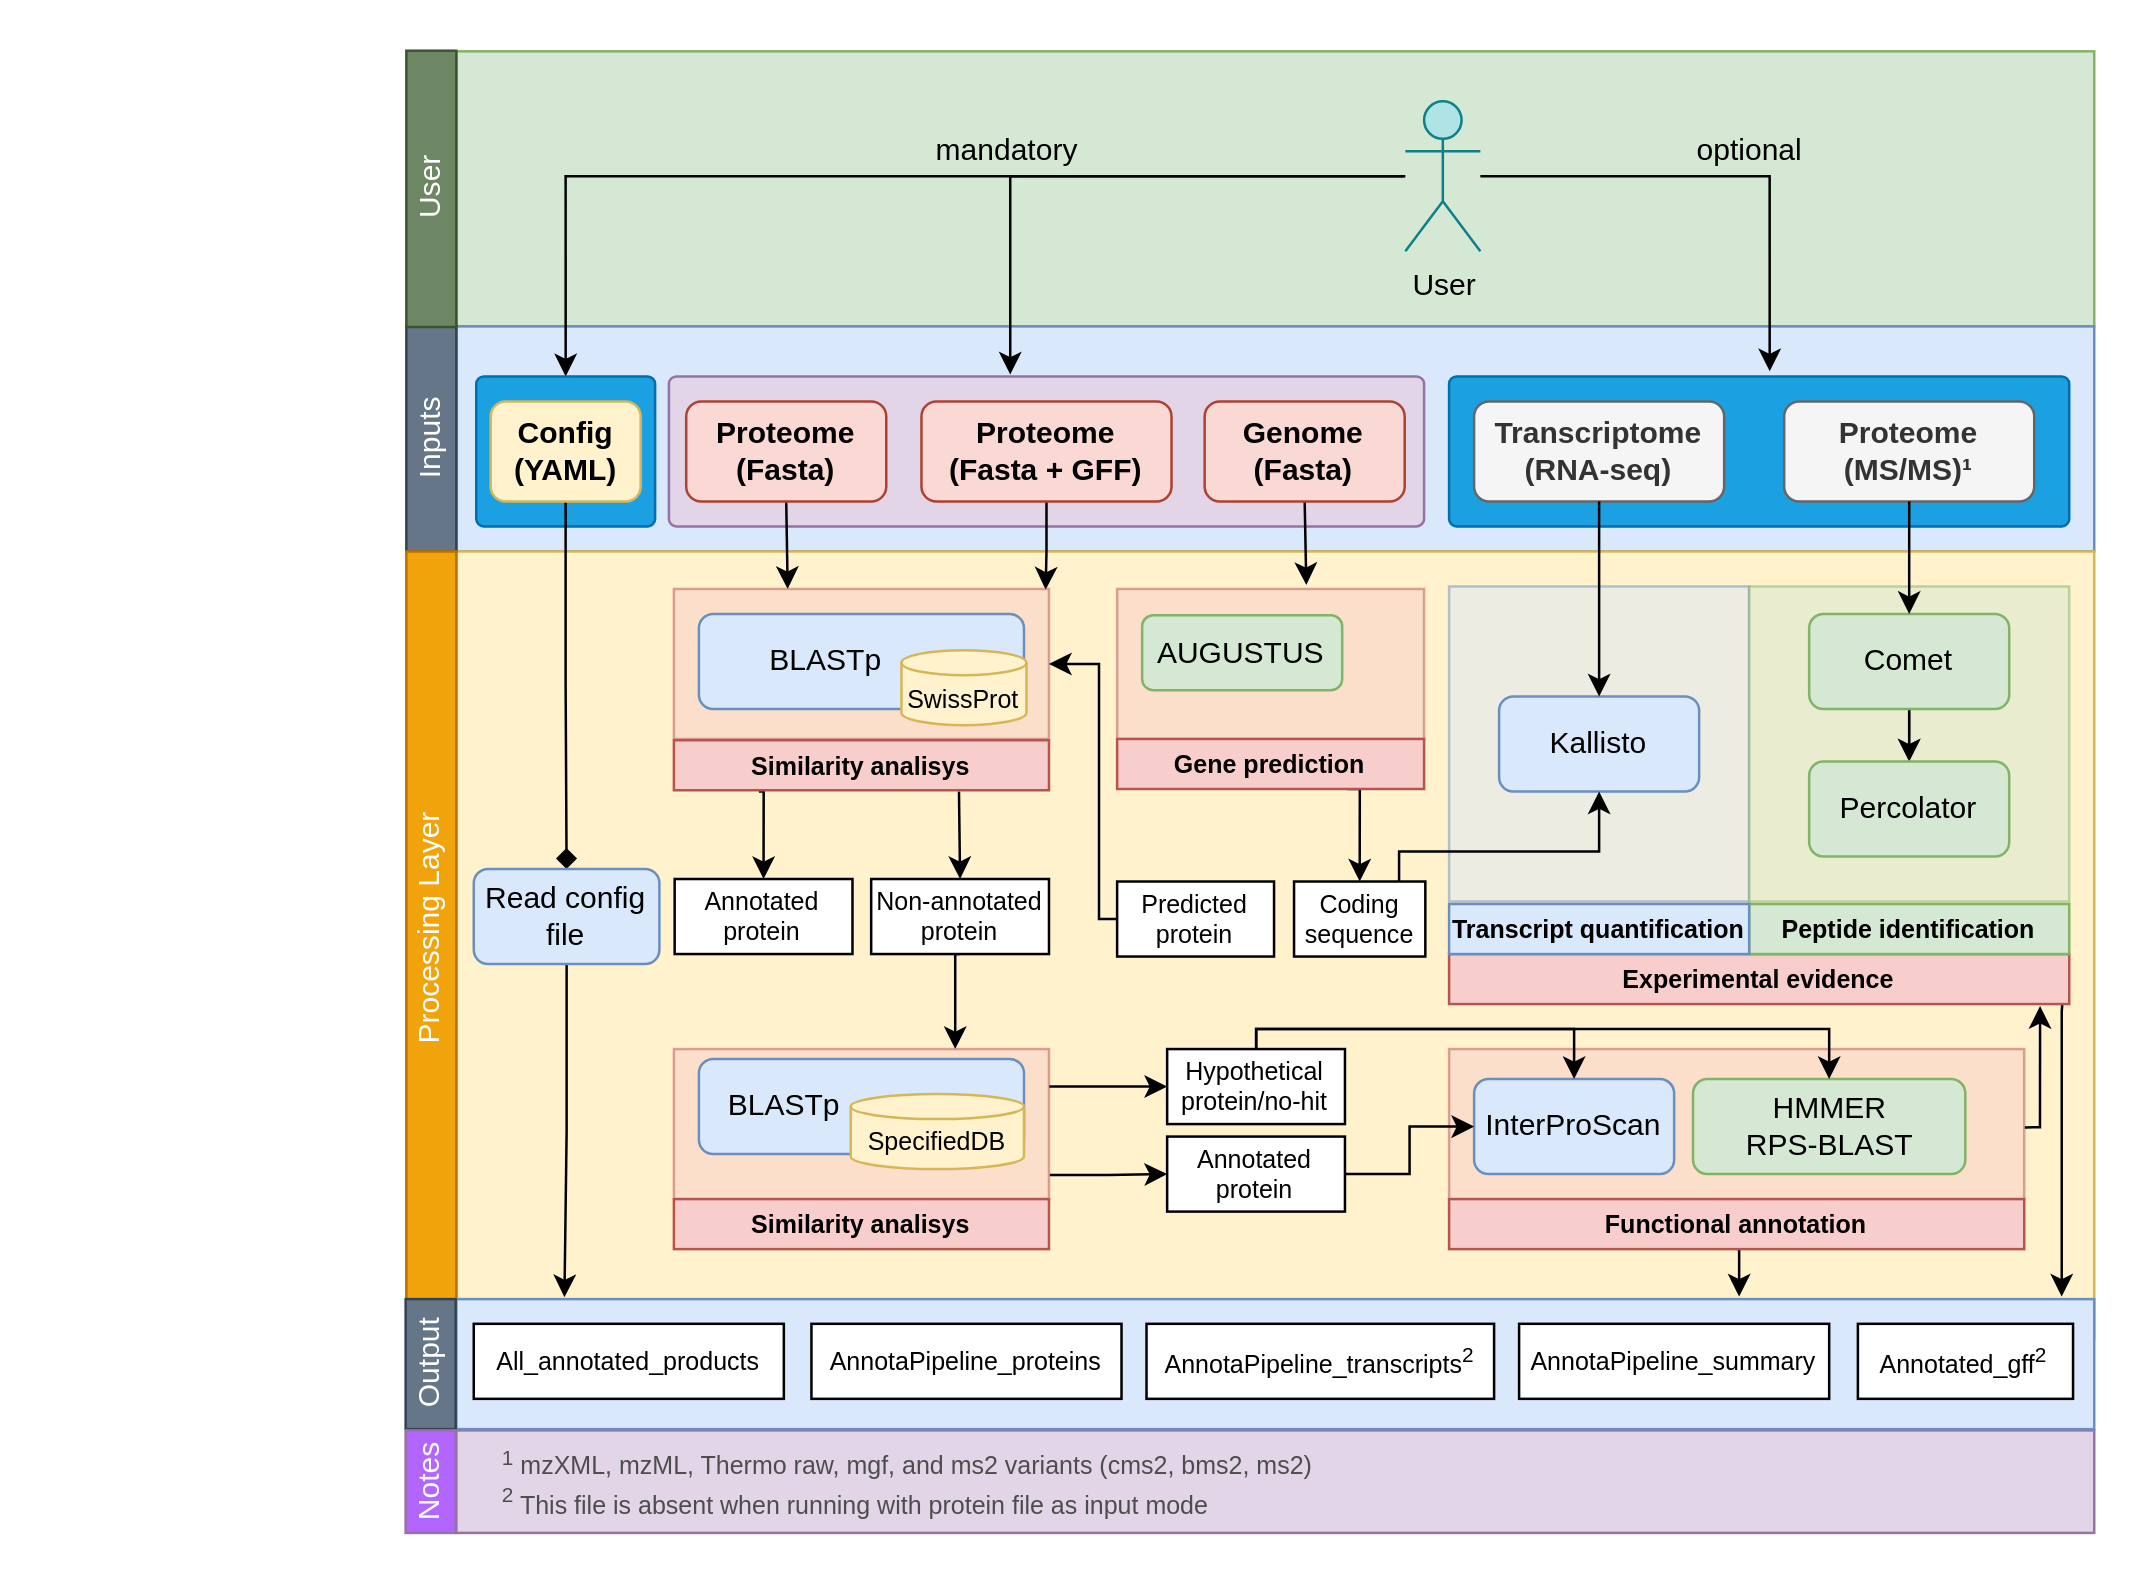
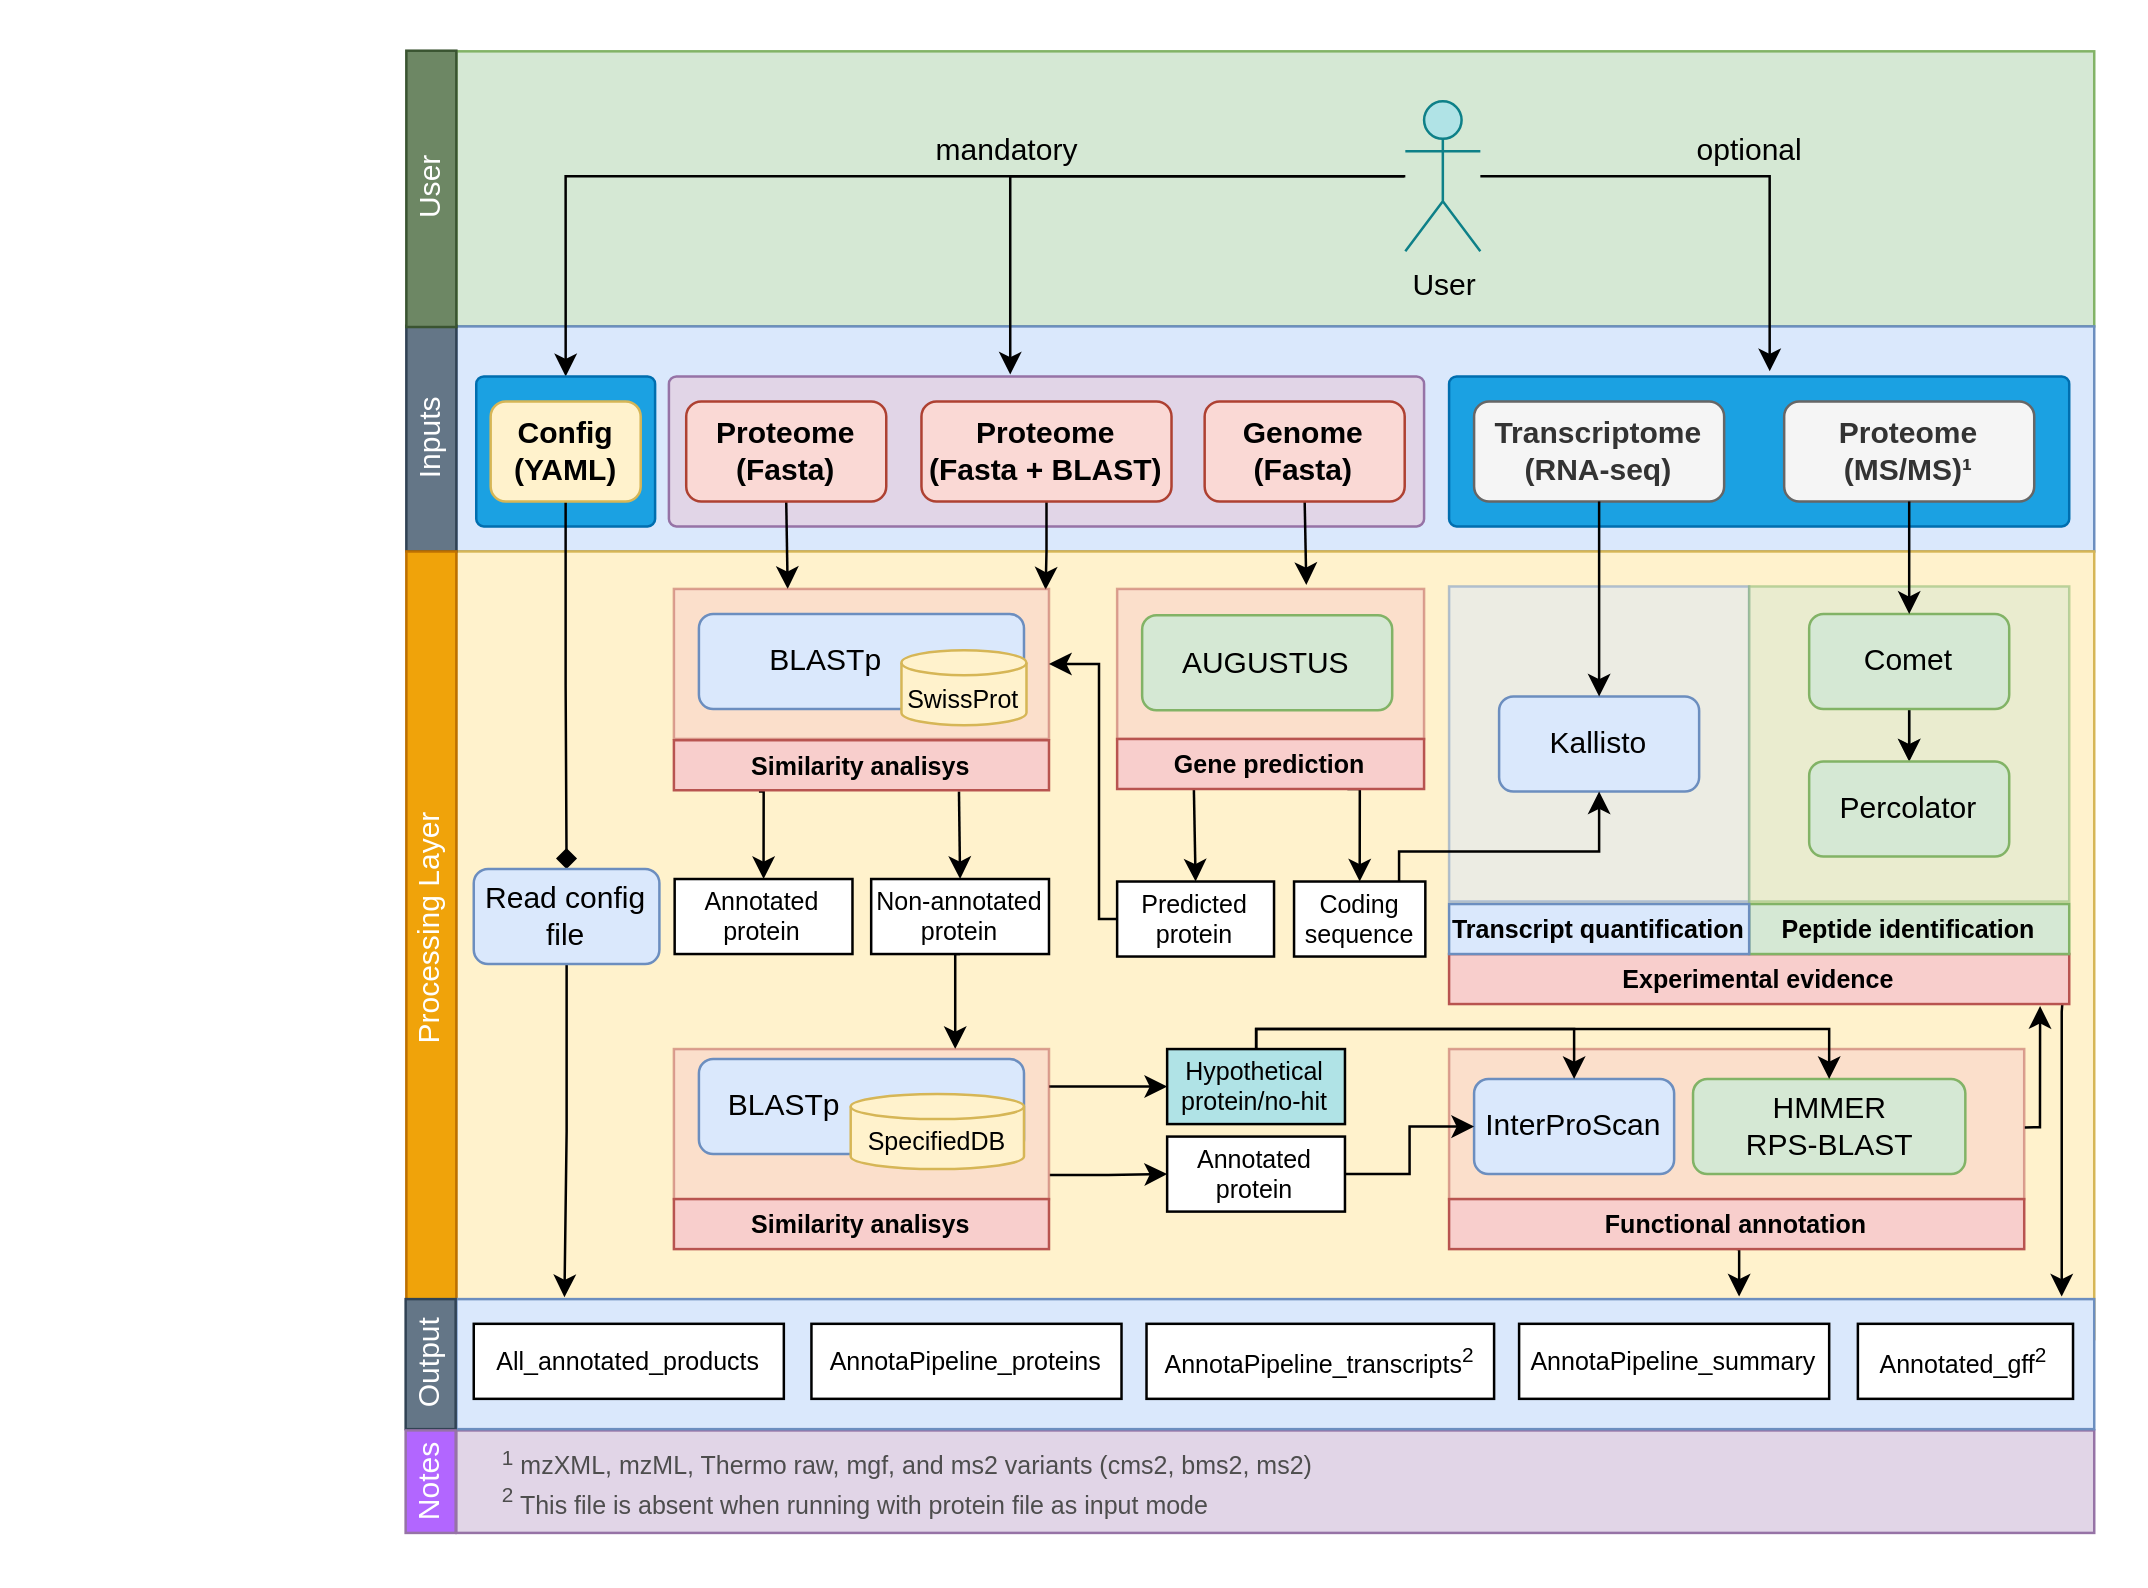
- <mxCell id="21" value="Proteome&lt;br&gt;(Fasta + GFF)" style="rounded=1;whiteSpace=wrap;html=1;fontStyle=1;fillColor=#fad9d5;strokeColor=#ae4132;" parent="1" vertex="1"><mxGeometry x="368" y="160" width="100" height="40" as="geometry" /></mxCell>
+ <mxCell id="21" value="Proteome&lt;br&gt;(Fasta + BLAST)" style="rounded=1;whiteSpace=wrap;html=1;fontStyle=1;fillColor=#fad9d5;strokeColor=#ae4132;" parent="1" vertex="1"><mxGeometry x="368" y="160" width="100" height="40" as="geometry" /></mxCell>
- <mxCell id="68" value="AUGUSTUS" style="rounded=1;whiteSpace=wrap;html=1;fillColor=#d5e8d4;strokeColor=#82b366;" parent="1" vertex="1"><mxGeometry x="456.25" y="245.5" width="80" height="30" as="geometry" /></mxCell>
+ <mxCell id="68" value="AUGUSTUS" style="rounded=1;whiteSpace=wrap;html=1;fillColor=#d5e8d4;strokeColor=#82b366;" parent="1" vertex="1"><mxGeometry x="456.25" y="245.5" width="100" height="38" as="geometry" /></mxCell>
+ <mxCell id="66" style="edgeStyle=orthogonalEdgeStyle;rounded=0;orthogonalLoop=1;jettySize=auto;html=1;exitX=0.25;exitY=1;exitDx=0;exitDy=0;entryX=0.5;entryY=0;entryDx=0;entryDy=0;fontSize=10;" parent="1" source="67" target="70" edge="1"><mxGeometry relative="1" as="geometry" /></mxCell>
- <mxCell id="49" value="&lt;div&gt;Hypothetical&lt;/div&gt;&lt;div&gt;protein/no-hit&lt;br&gt;&lt;/div&gt;" style="rounded=0;whiteSpace=wrap;html=1;fontSize=10;" parent="1" vertex="1"><mxGeometry x="466.25" y="419" width="71.11" height="30" as="geometry" /></mxCell>
+ <mxCell id="49" value="&lt;div&gt;Hypothetical&lt;/div&gt;&lt;div&gt;protein/no-hit&lt;br&gt;&lt;/div&gt;" style="rounded=0;whiteSpace=wrap;html=1;fontSize=10;fillColor=#b0e3e6;" parent="1" vertex="1"><mxGeometry x="466.25" y="419" width="71.11" height="30" as="geometry" /></mxCell>
